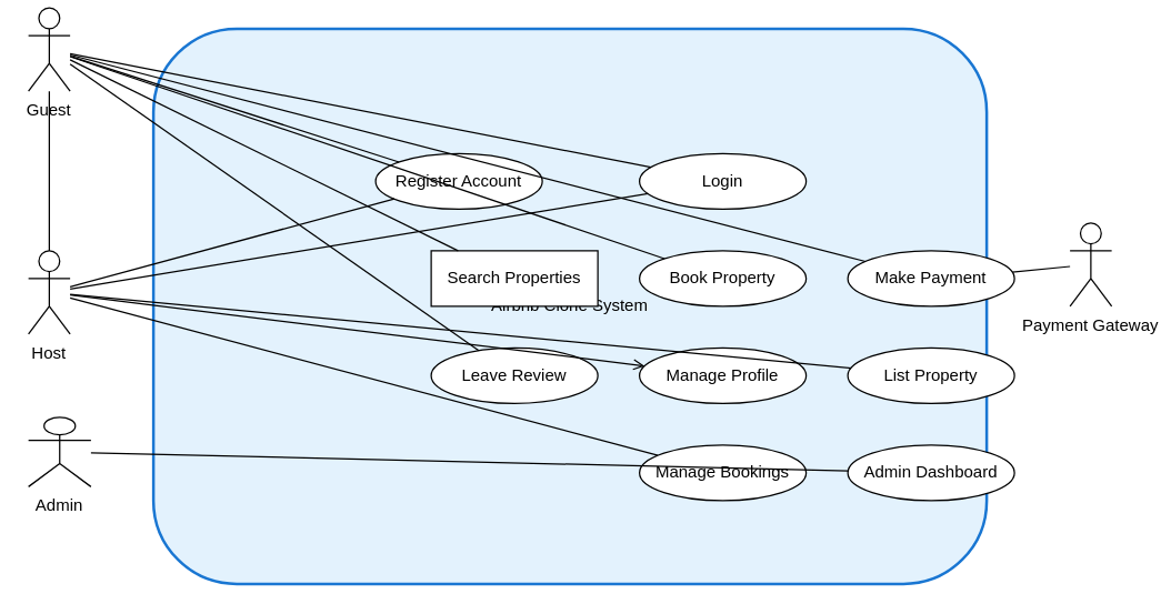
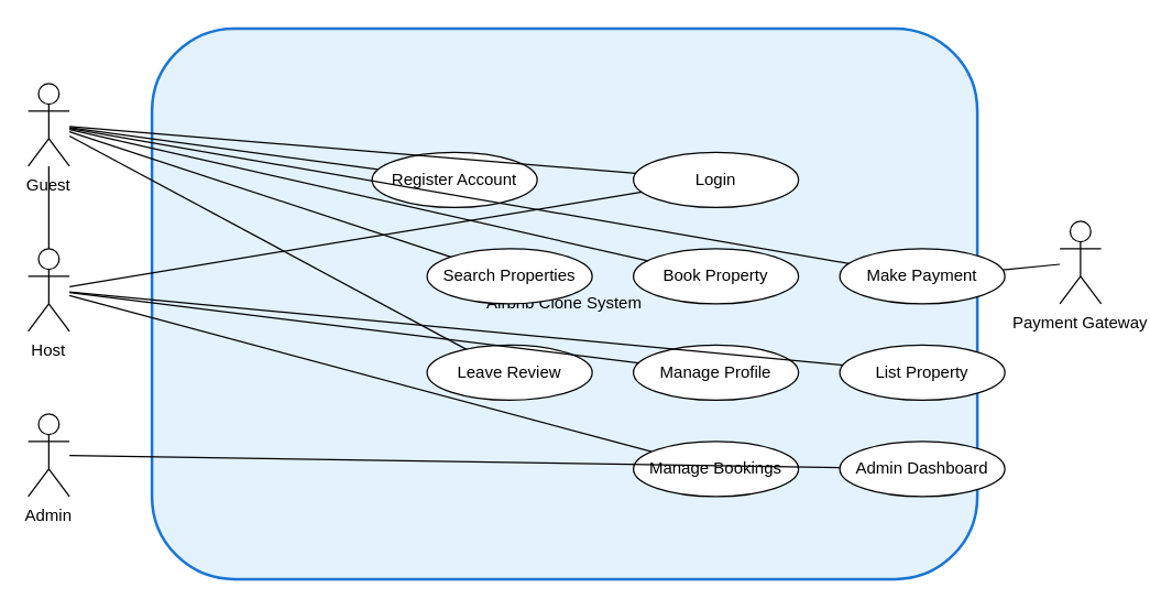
- <mxCell id="2" value="Guest" style="shape=umlActor;verticalLabelPosition=bottom;verticalAlign=top;" vertex="1" parent="1"><mxGeometry x="20" y="5" width="30" height="60" as="geometry" /></mxCell>
+ <mxCell id="2" value="Guest" style="shape=umlActor;verticalLabelPosition=bottom;verticalAlign=top;" vertex="1" parent="1"><mxGeometry x="20" y="60" width="30" height="60" as="geometry" /></mxCell>
- <mxCell id="24" style="endArrow=none;html=1;" edge="1" parent="1" source="3" target="7"><mxGeometry relative="1" as="geometry" /></mxCell>
- <mxCell id="9" value="Search Properties" style="whiteSpace=wrap;html=1;aspect=fixed;rounded=0;" vertex="1" parent="6"><mxGeometry x="200" y="160" width="120" height="40" as="geometry" /></mxCell>
+ <mxCell id="9" value="Search Properties" style="ellipse;whiteSpace=wrap;html=1;aspect=fixed;" vertex="1" parent="6"><mxGeometry x="200" y="160" width="120" height="40" as="geometry" /></mxCell>
- <mxCell id="28" style="endArrow=open;html=1;" edge="1" parent="1" source="3" target="13"><mxGeometry relative="1" as="geometry" /></mxCell>
+ <mxCell id="28" style="endArrow=none;html=1;" edge="1" parent="1" source="3" target="13"><mxGeometry relative="1" as="geometry" /></mxCell>
- <mxCell id="4" value="Admin" style="shape=umlActor;verticalLabelPosition=bottom;verticalAlign=top;" vertex="1" parent="1"><mxGeometry x="20" y="300" width="45" height="50" as="geometry" /></mxCell>
+ <mxCell id="4" value="Admin" style="shape=umlActor;verticalLabelPosition=bottom;verticalAlign=top;" vertex="1" parent="1"><mxGeometry x="20" y="300" width="30" height="60" as="geometry" /></mxCell>
